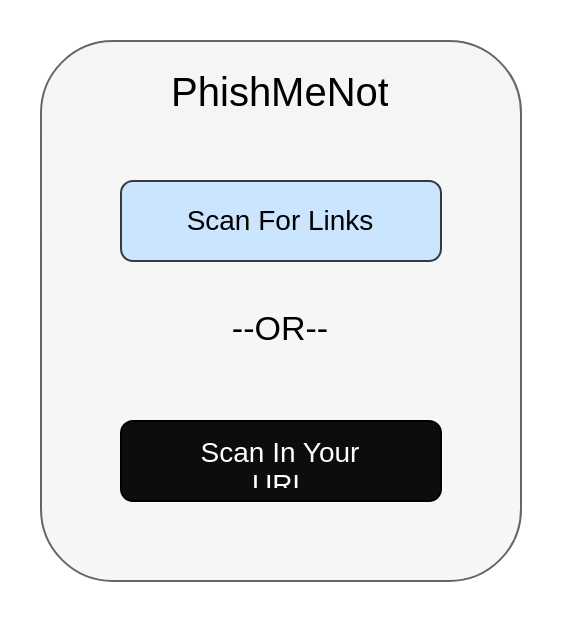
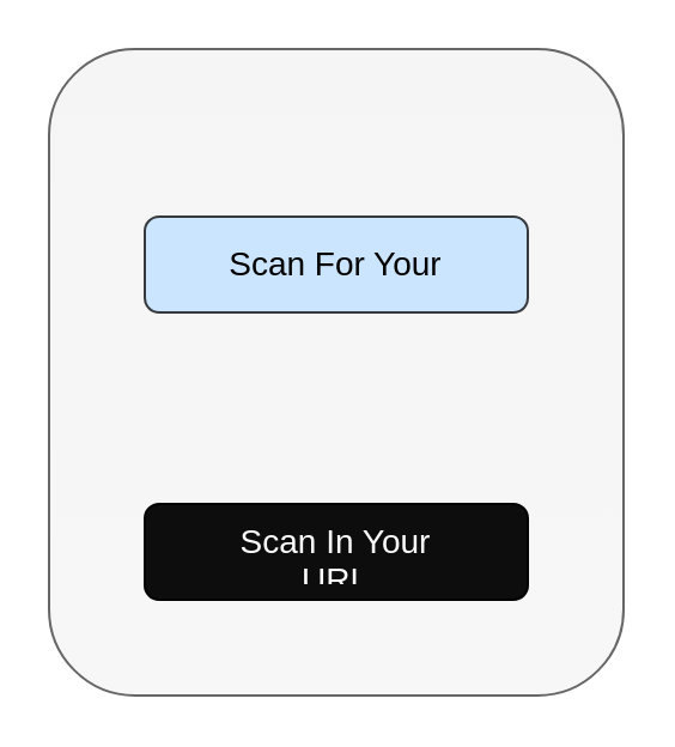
- <mxCell id="3" value="&lt;font style=&quot;font-size: 20px;&quot;&gt;PhishMeNot&lt;/font&gt;" style="text;strokeColor=none;fillColor=none;align=center;verticalAlign=middle;spacingLeft=4;spacingRight=4;overflow=hidden;points=[[0,0.5],[1,0.5]];portConstraint=eastwest;rotatable=0;whiteSpace=wrap;html=1;" vertex="1" parent="1"><mxGeometry x="75" y="30" width="130" height="30" as="geometry" /></mxCell>
- <mxCell id="5" value="&lt;font style=&quot;font-size: 14px;&quot;&gt;Scan For Links&lt;/font&gt;" style="text;strokeColor=none;fillColor=none;align=center;verticalAlign=middle;spacingLeft=4;spacingRight=4;overflow=hidden;points=[[0,0.5],[1,0.5]];portConstraint=eastwest;rotatable=0;whiteSpace=wrap;html=1;" vertex="1" parent="1"><mxGeometry x="80" y="95" width="120" height="30" as="geometry" /></mxCell>
+ <mxCell id="5" value="&lt;font style=&quot;font-size: 14px;&quot;&gt;Scan For Your&lt;/font&gt;" style="text;strokeColor=none;fillColor=none;align=center;verticalAlign=middle;spacingLeft=4;spacingRight=4;overflow=hidden;points=[[0,0.5],[1,0.5]];portConstraint=eastwest;rotatable=0;whiteSpace=wrap;html=1;" vertex="1" parent="1"><mxGeometry x="80" y="95" width="120" height="30" as="geometry" /></mxCell>
- <mxCell id="6" value="&lt;font style=&quot;font-size: 17px;&quot;&gt;--OR--&lt;/font&gt;" style="text;strokeColor=none;fillColor=none;align=center;verticalAlign=middle;spacingLeft=4;spacingRight=4;overflow=hidden;points=[[0,0.5],[1,0.5]];portConstraint=eastwest;rotatable=0;whiteSpace=wrap;html=1;" vertex="1" parent="1"><mxGeometry x="100" y="150" width="80" height="30" as="geometry" /></mxCell>
